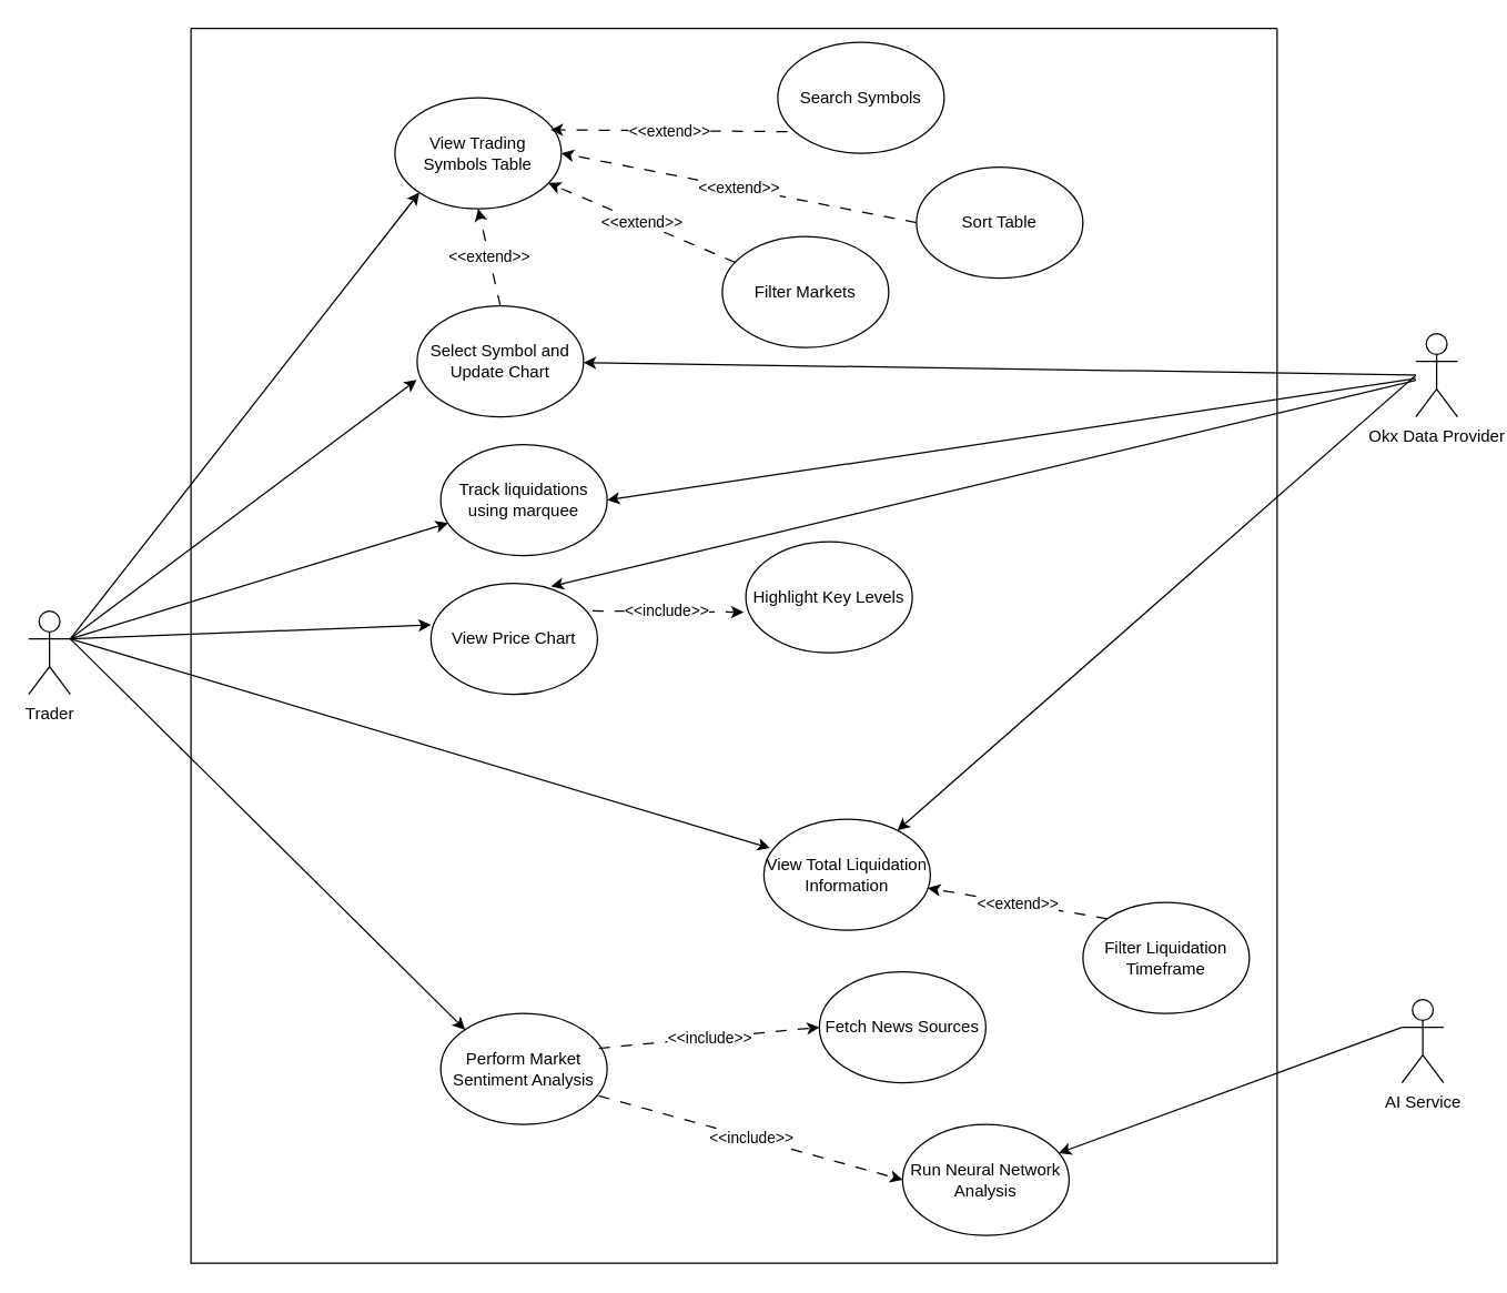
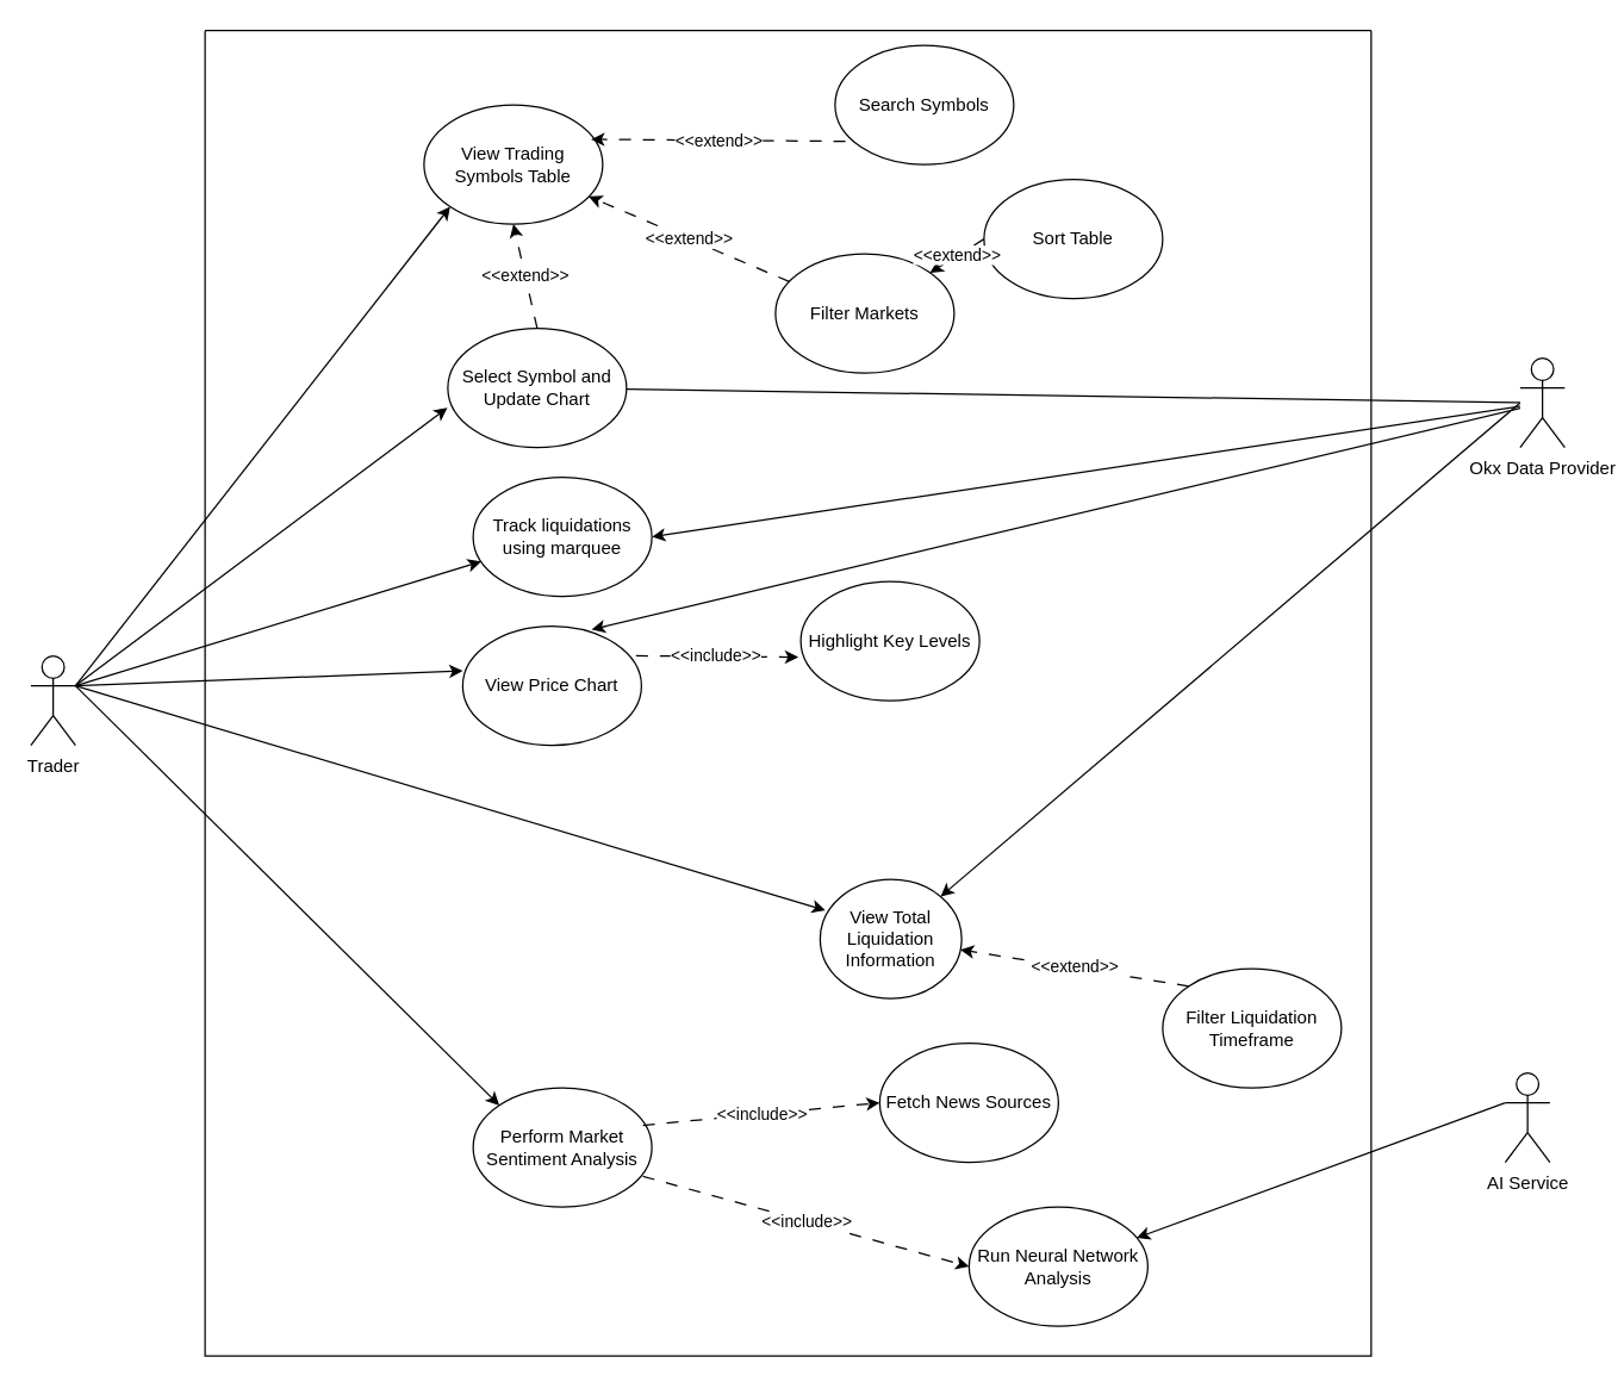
- <mxCell id="16" value="&amp;lt;&amp;lt;extend&amp;gt;&amp;gt;" style="rounded=0;orthogonalLoop=1;jettySize=auto;html=1;exitX=0;exitY=0.5;exitDx=0;exitDy=0;elbow=vertical;dashed=1;dashPattern=8 8;entryX=1;entryY=0.5;entryDx=0;entryDy=0;" edge="1" parent="4" source="10" target="5"><mxGeometry relative="1" as="geometry"><mxPoint x="330" y="159" as="sourcePoint" /><mxPoint x="237" y="100" as="targetPoint" /></mxGeometry></mxCell>
+ <mxCell id="16" value="&amp;lt;&amp;lt;extend&amp;gt;&amp;gt;" style="rounded=0;orthogonalLoop=1;jettySize=auto;html=1;exitX=0;exitY=0.5;exitDx=0;exitDy=0;elbow=vertical;dashed=1;dashPattern=8 8;" edge="1" parent="4" source="10" target="11"><mxGeometry relative="1" as="geometry"><mxPoint x="330" y="159" as="sourcePoint" /><mxPoint x="237" y="100" as="targetPoint" /></mxGeometry></mxCell>
- <mxCell id="27" style="rounded=0;orthogonalLoop=1;jettySize=auto;html=1;" edge="1" parent="1" source="29" target="20"><mxGeometry relative="1" as="geometry" /></mxCell>
+ <mxCell id="27" style="rounded=0;orthogonalLoop=1;jettySize=auto;html=1;endArrow=none;" edge="1" parent="1" source="29" target="20"><mxGeometry relative="1" as="geometry" /></mxCell>
- <mxCell id="12" value="View Total Liquidation Information" style="ellipse;whiteSpace=wrap;html=1;" vertex="1" parent="4"><mxGeometry x="413" y="570" width="120" height="80" as="geometry" /></mxCell>
+ <mxCell id="12" value="View Total Liquidation Information" style="ellipse;whiteSpace=wrap;html=1;" vertex="1" parent="4"><mxGeometry x="413" y="570" width="95" height="80" as="geometry" /></mxCell>
